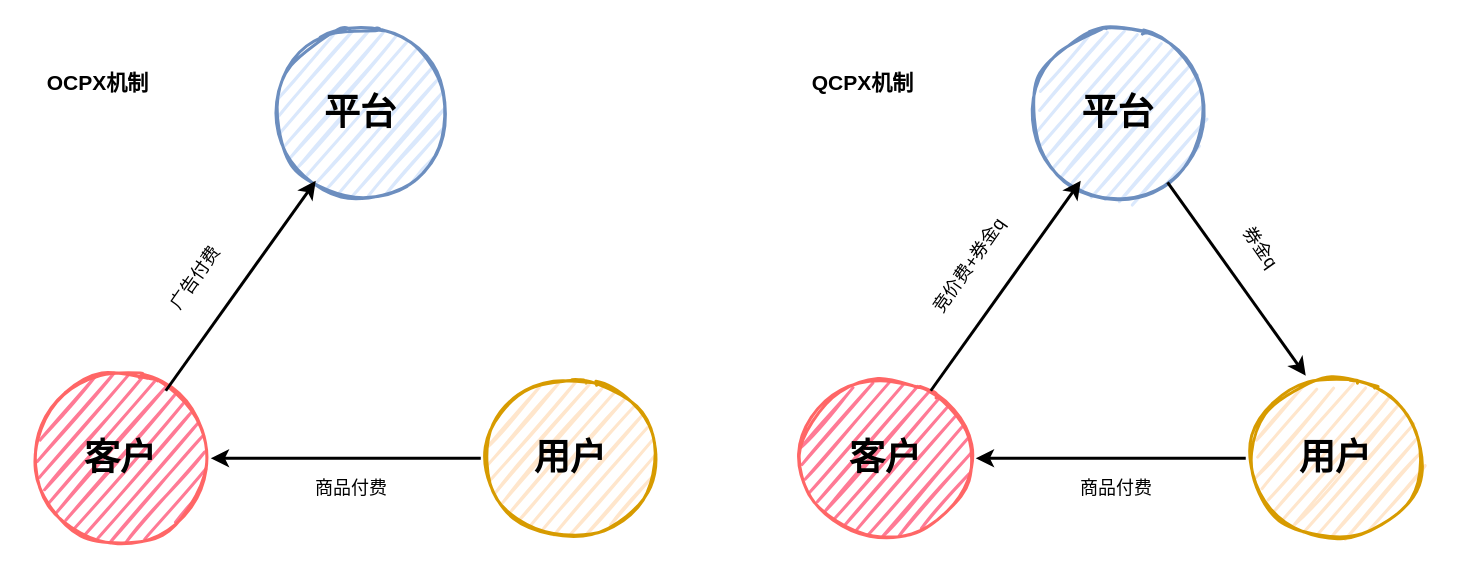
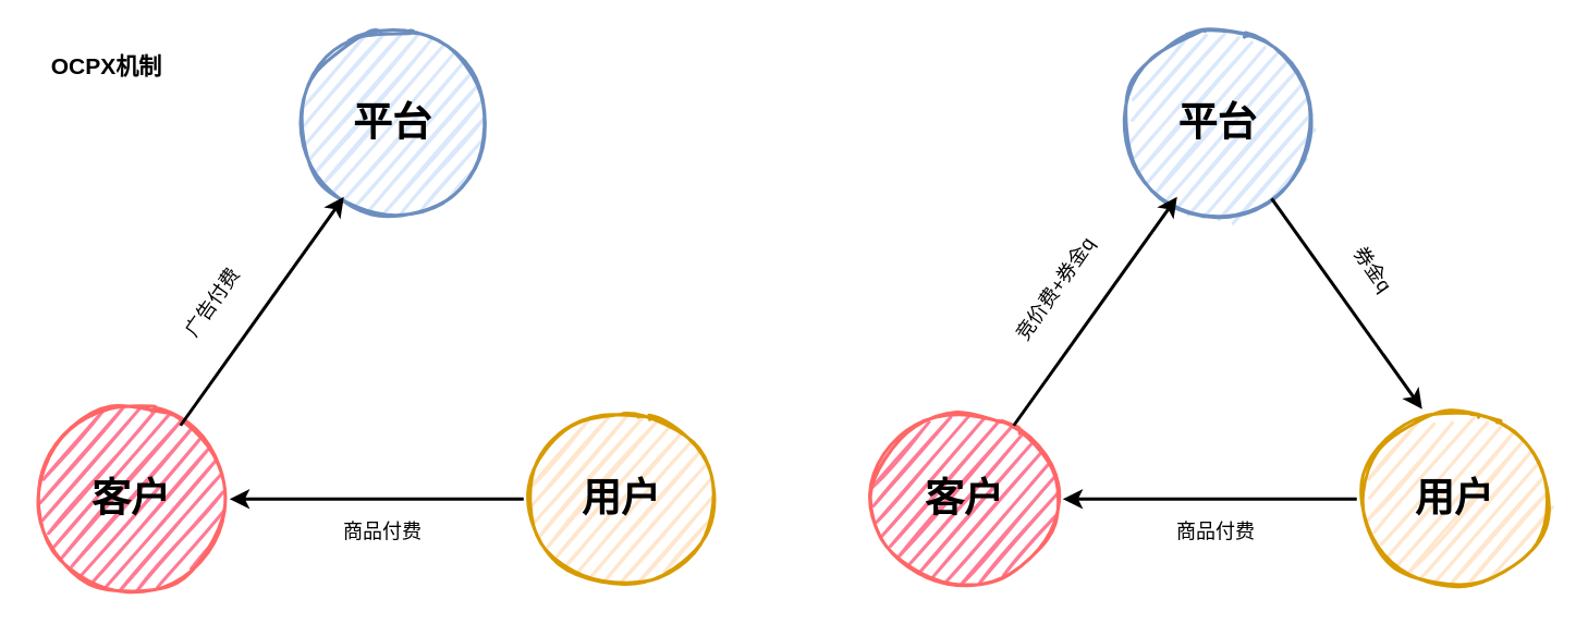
- <mxCell id="9" value="&lt;b&gt;&lt;font style=&quot;font-size: 14px;&quot;&gt;OCPX机制&lt;/font&gt;&lt;/b&gt;" style="text;html=1;strokeColor=none;fillColor=none;align=center;verticalAlign=middle;whiteSpace=wrap;rounded=0;" vertex="1" parent="1"><mxGeometry x="30" y="40" width="70" height="30" as="geometry" /></mxCell>
+ <mxCell id="9" value="&lt;b&gt;&lt;font style=&quot;font-size: 14px;&quot;&gt;OCPX机制&lt;/font&gt;&lt;/b&gt;" style="text;html=1;strokeColor=none;fillColor=none;align=center;verticalAlign=middle;whiteSpace=wrap;rounded=0;" vertex="1" parent="1"><mxGeometry x="30" y="25" width="70" height="30" as="geometry" /></mxCell>
- <mxCell id="17" value="&lt;b&gt;&lt;font style=&quot;font-size: 14px;&quot;&gt;QCPX机制&lt;/font&gt;&lt;/b&gt;" style="text;html=1;strokeColor=none;fillColor=none;align=center;verticalAlign=middle;whiteSpace=wrap;rounded=0;" vertex="1" parent="1"><mxGeometry x="540" y="40" width="70" height="30" as="geometry" /></mxCell>
